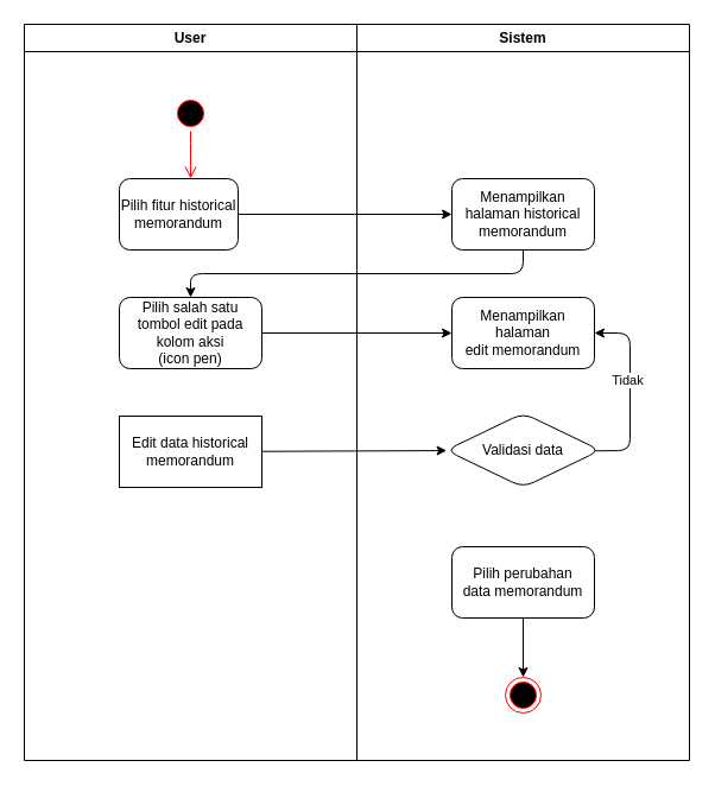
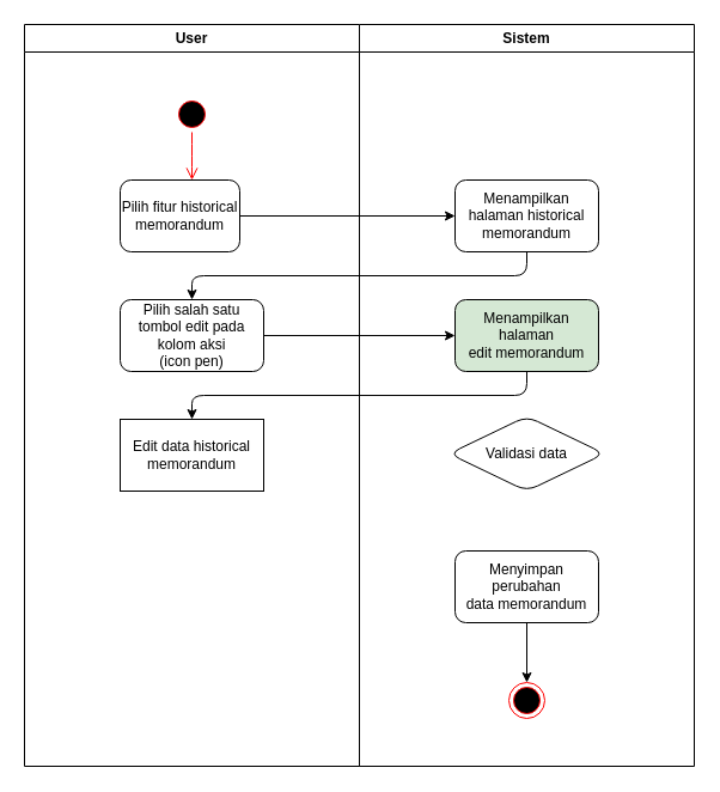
- <mxCell id="10" value="Menampilkan halaman edit&amp;nbsp;&lt;span style=&quot;color: rgb(0, 0, 0);&quot;&gt;memorandum&lt;/span&gt;" style="rounded=1;whiteSpace=wrap;html=1;" parent="8" vertex="1"><mxGeometry x="80" y="230" width="120" height="60" as="geometry" /></mxCell>
+ <mxCell id="10" value="Menampilkan halaman edit&amp;nbsp;&lt;span style=&quot;color: rgb(0, 0, 0);&quot;&gt;memorandum&lt;/span&gt;" style="rounded=1;whiteSpace=wrap;html=1;fillColor=#d5e8d4;" parent="8" vertex="1"><mxGeometry x="80" y="230" width="120" height="60" as="geometry" /></mxCell>
+ <mxCell id="20" value="" style="edgeStyle=none;html=1;entryX=0.5;entryY=0;entryDx=0;entryDy=0;exitX=0.5;exitY=1;exitDx=0;exitDy=0;" parent="1" source="10" target="7" edge="1"><mxGeometry relative="1" as="geometry"><Array as="points"><mxPoint x="440" y="330" /><mxPoint x="160" y="330" /></Array></mxGeometry></mxCell>
- <mxCell id="11" style="edgeStyle=none;html=1;entryX=1;entryY=0.5;entryDx=0;entryDy=0;exitX=0.963;exitY=0.508;exitDx=0;exitDy=0;exitPerimeter=0;" parent="8" source="13" target="10" edge="1"><mxGeometry relative="1" as="geometry"><Array as="points"><mxPoint x="230" y="359" /><mxPoint x="230" y="260" /></Array></mxGeometry></mxCell>
- <mxCell id="12" value="Tidak" style="edgeLabel;html=1;align=center;verticalAlign=middle;resizable=0;points=[];" vertex="1" connectable="0" parent="11"><mxGeometry x="0.126" y="3" relative="1" as="geometry"><mxPoint as="offset" /></mxGeometry></mxCell>
- <mxCell id="21" value="" style="edgeStyle=none;html=1;" parent="1" source="7" target="13" edge="1"><mxGeometry relative="1" as="geometry" /></mxCell>
- <mxCell id="15" value="Pilih perubahan data&amp;nbsp;&lt;span style=&quot;color: rgb(0, 0, 0);&quot;&gt;memorandum&lt;/span&gt;" style="whiteSpace=wrap;html=1;rounded=1;" parent="8" vertex="1"><mxGeometry x="80" y="440" width="120" height="60" as="geometry" /></mxCell>
+ <mxCell id="15" value="Menyimpan perubahan data&amp;nbsp;&lt;span style=&quot;color: rgb(0, 0, 0);&quot;&gt;memorandum&lt;/span&gt;" style="whiteSpace=wrap;html=1;rounded=1;" parent="8" vertex="1"><mxGeometry x="80" y="440" width="120" height="60" as="geometry" /></mxCell>
